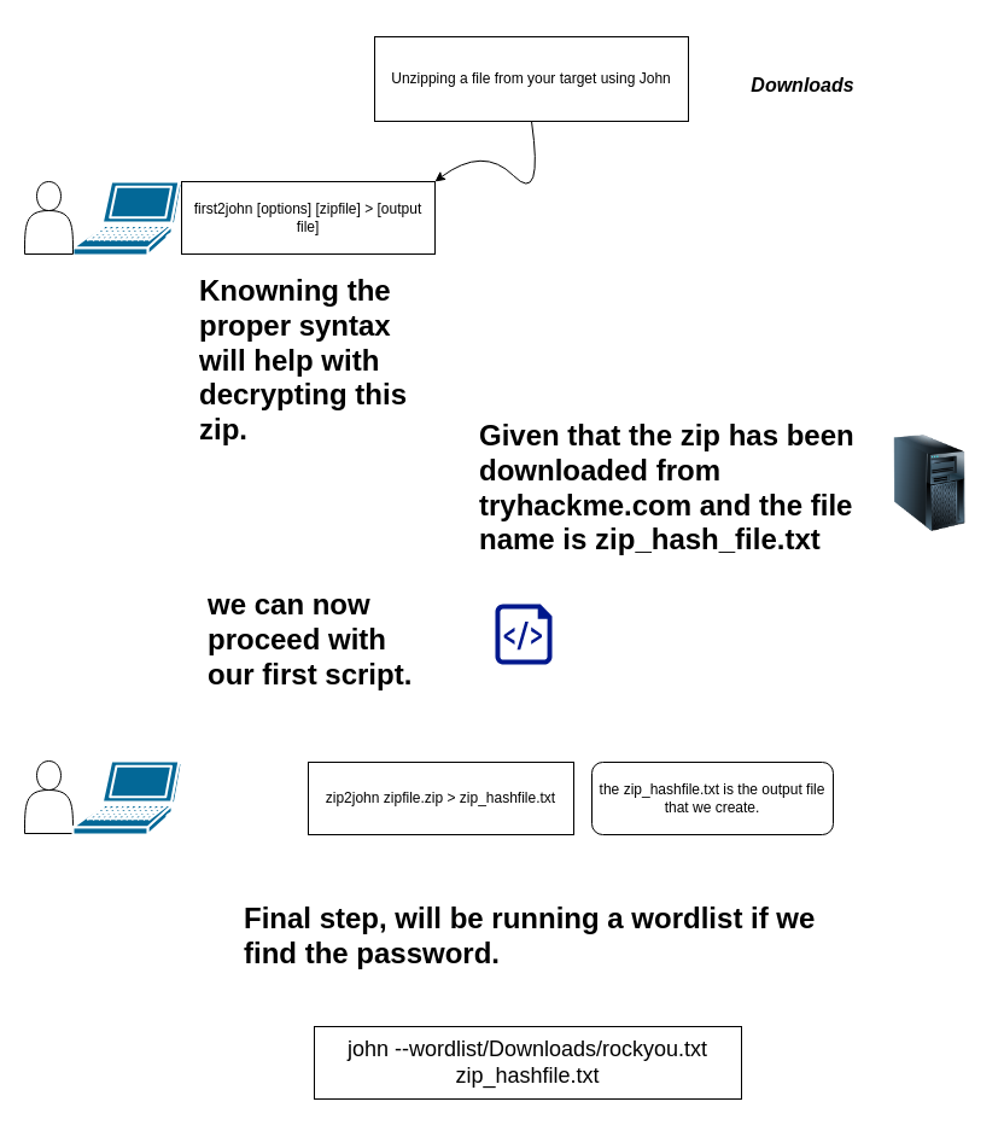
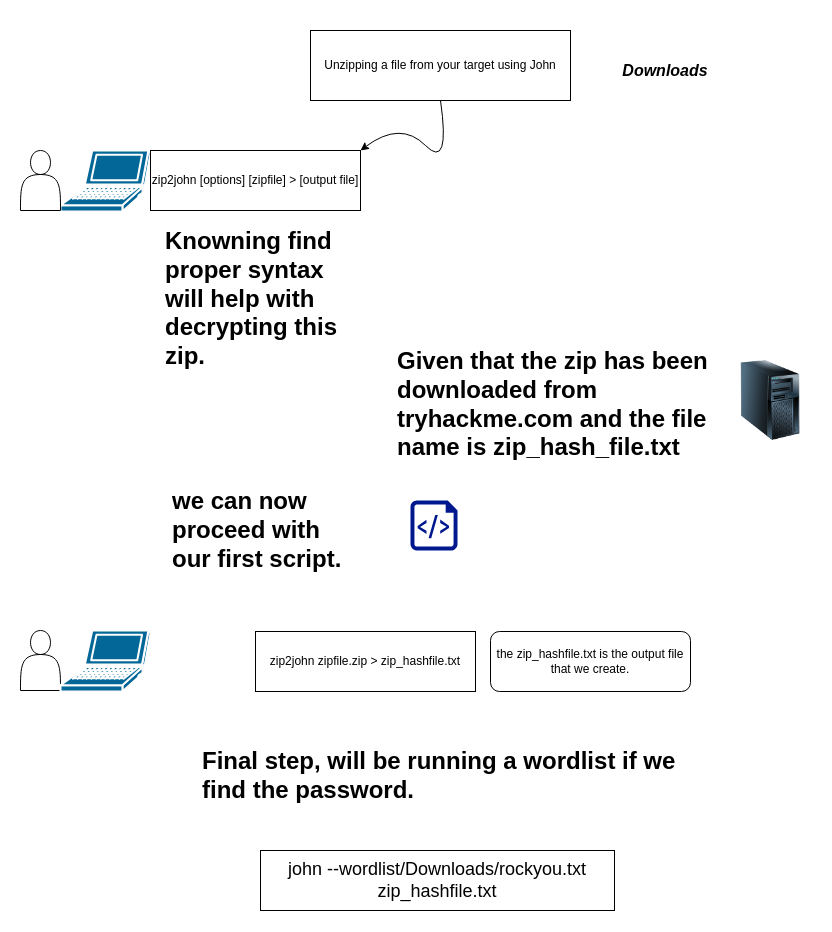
- <mxCell id="3" value="first2john [options] [zipfile] &amp;gt; [output file]" style="rounded=0;whiteSpace=wrap;html=1;" parent="1" vertex="1"><mxGeometry x="150" y="150" width="210" height="60" as="geometry" /></mxCell>
+ <mxCell id="3" value="zip2john [options] [zipfile] &amp;gt; [output file]" style="rounded=0;whiteSpace=wrap;html=1;" parent="1" vertex="1"><mxGeometry x="150" y="150" width="210" height="60" as="geometry" /></mxCell>
- <mxCell id="5" value="&lt;h1 style=&quot;margin-top: 0px;&quot;&gt;Knowning the proper syntax will help with decrypting this zip.&lt;/h1&gt;" style="text;html=1;whiteSpace=wrap;overflow=hidden;rounded=0;" parent="1" vertex="1"><mxGeometry x="162.5" y="220" width="185" height="150" as="geometry" /></mxCell>
+ <mxCell id="5" value="&lt;h1 style=&quot;margin-top: 0px;&quot;&gt;Knowning find proper syntax will help with decrypting this zip.&lt;/h1&gt;" style="text;html=1;whiteSpace=wrap;overflow=hidden;rounded=0;" parent="1" vertex="1"><mxGeometry x="162.5" y="220" width="185" height="150" as="geometry" /></mxCell>
